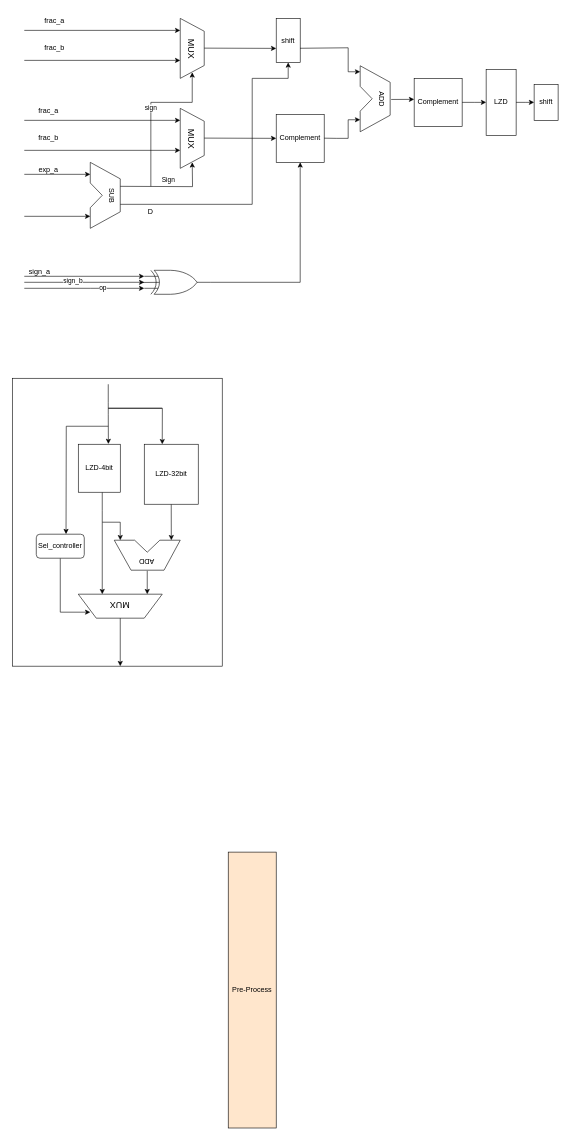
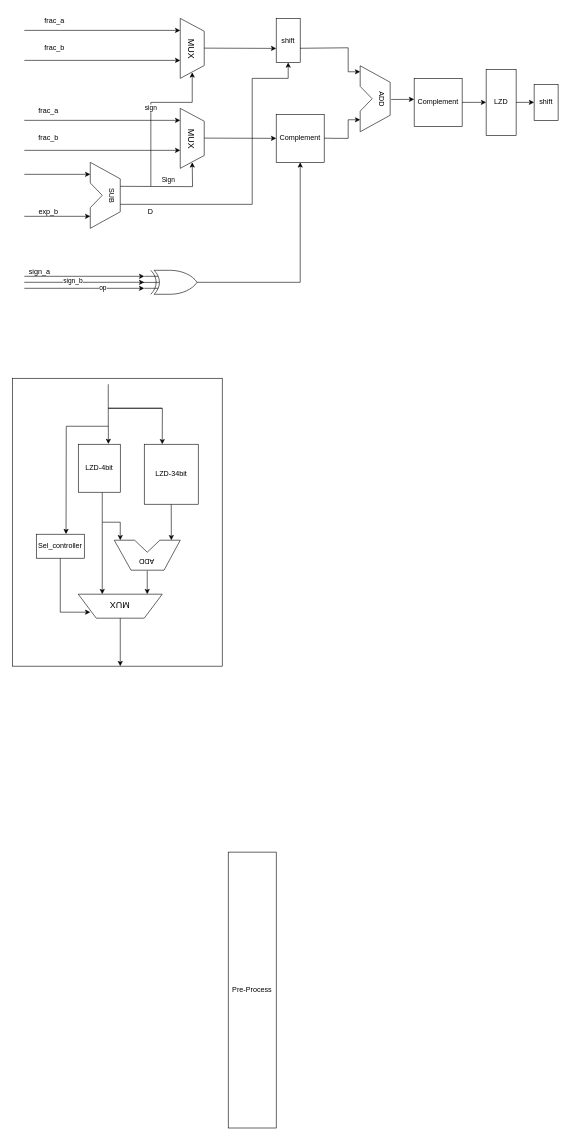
- <mxCell id="44" value="exp_a" style="text;html=1;align=center;verticalAlign=middle;resizable=0;points=[];autosize=1;strokeColor=none;fillColor=none;" parent="4" vertex="1"><mxGeometry x="10" y="248" width="60" height="30" as="geometry" /></mxCell>
+ <mxCell id="45" value="exp_b" style="text;html=1;align=center;verticalAlign=middle;resizable=0;points=[];autosize=1;strokeColor=none;fillColor=none;" parent="4" vertex="1"><mxGeometry x="10" y="318" width="60" height="30" as="geometry" /></mxCell>
- <mxCell id="75" value="LZD-32bit" style="whiteSpace=wrap;html=1;" parent="1" vertex="1"><mxGeometry x="240" y="740" width="90" height="100" as="geometry" /></mxCell>
+ <mxCell id="75" value="LZD-34bit" style="whiteSpace=wrap;html=1;" parent="1" vertex="1"><mxGeometry x="240" y="740" width="90" height="100" as="geometry" /></mxCell>
- <mxCell id="99" value="Sel_controller" style="whiteSpace=wrap;html=1;rounded=1;" parent="1" vertex="1"><mxGeometry x="60" y="890" width="80" height="40" as="geometry" /></mxCell>
+ <mxCell id="99" value="Sel_controller" style="rounded=0;whiteSpace=wrap;html=1;" parent="1" vertex="1"><mxGeometry x="60" y="890" width="80" height="40" as="geometry" /></mxCell>
- <mxCell id="73" value="Pre-Process" style="rounded=0;whiteSpace=wrap;html=1;fillColor=#ffe6cc;" parent="1" vertex="1"><mxGeometry x="380" y="1420" width="80" height="460" as="geometry" /></mxCell>
+ <mxCell id="73" value="Pre-Process" style="rounded=0;whiteSpace=wrap;html=1;" parent="1" vertex="1"><mxGeometry x="380" y="1420" width="80" height="460" as="geometry" /></mxCell>
